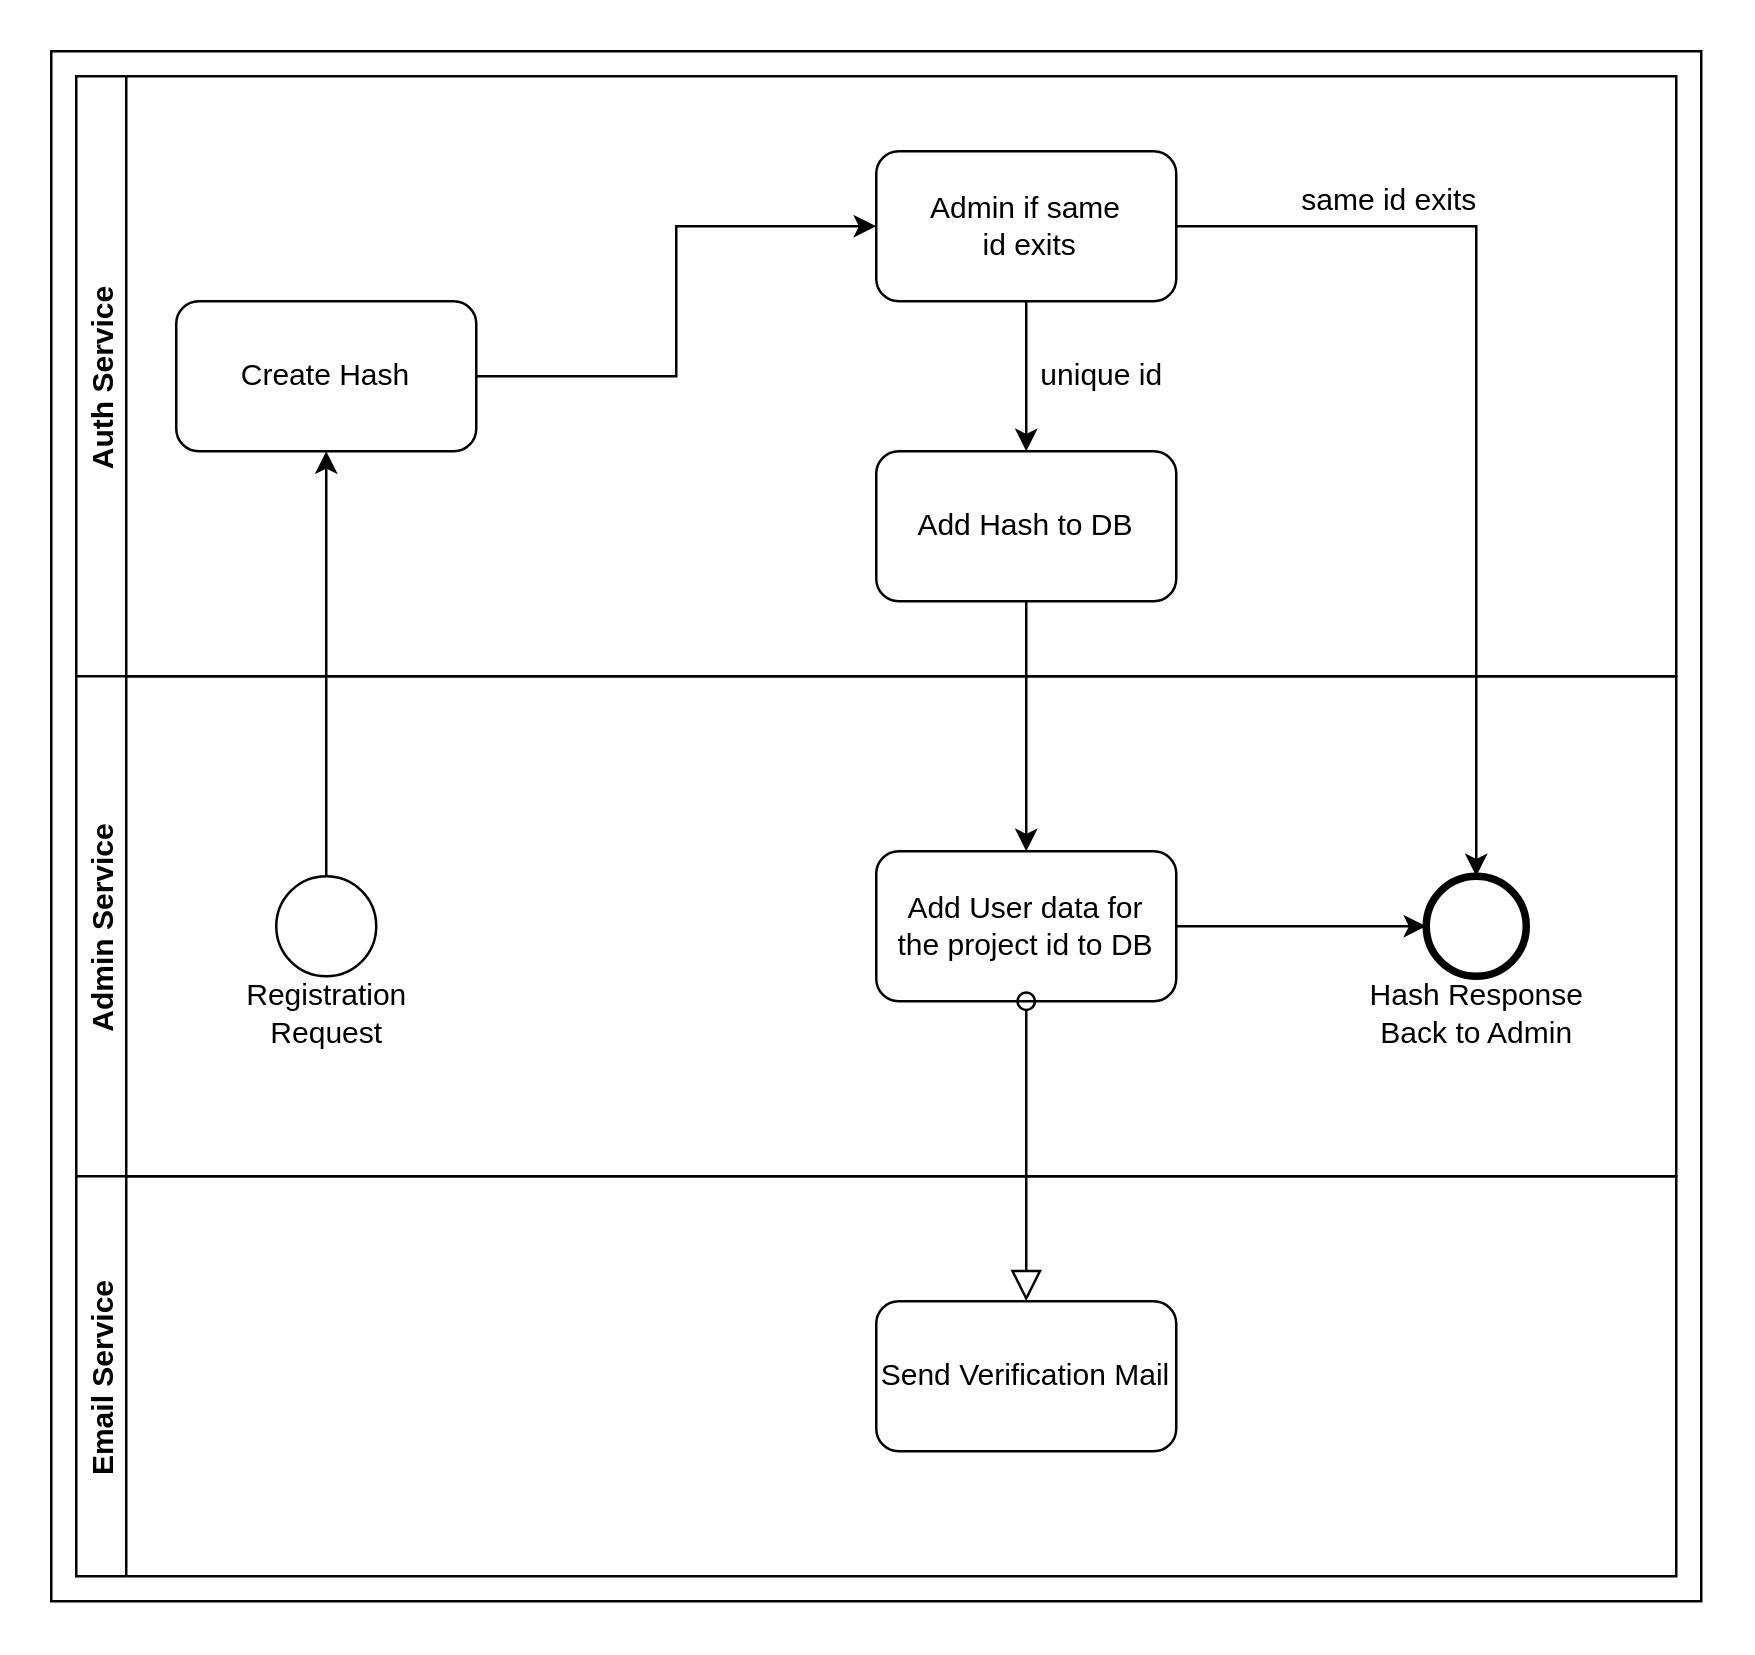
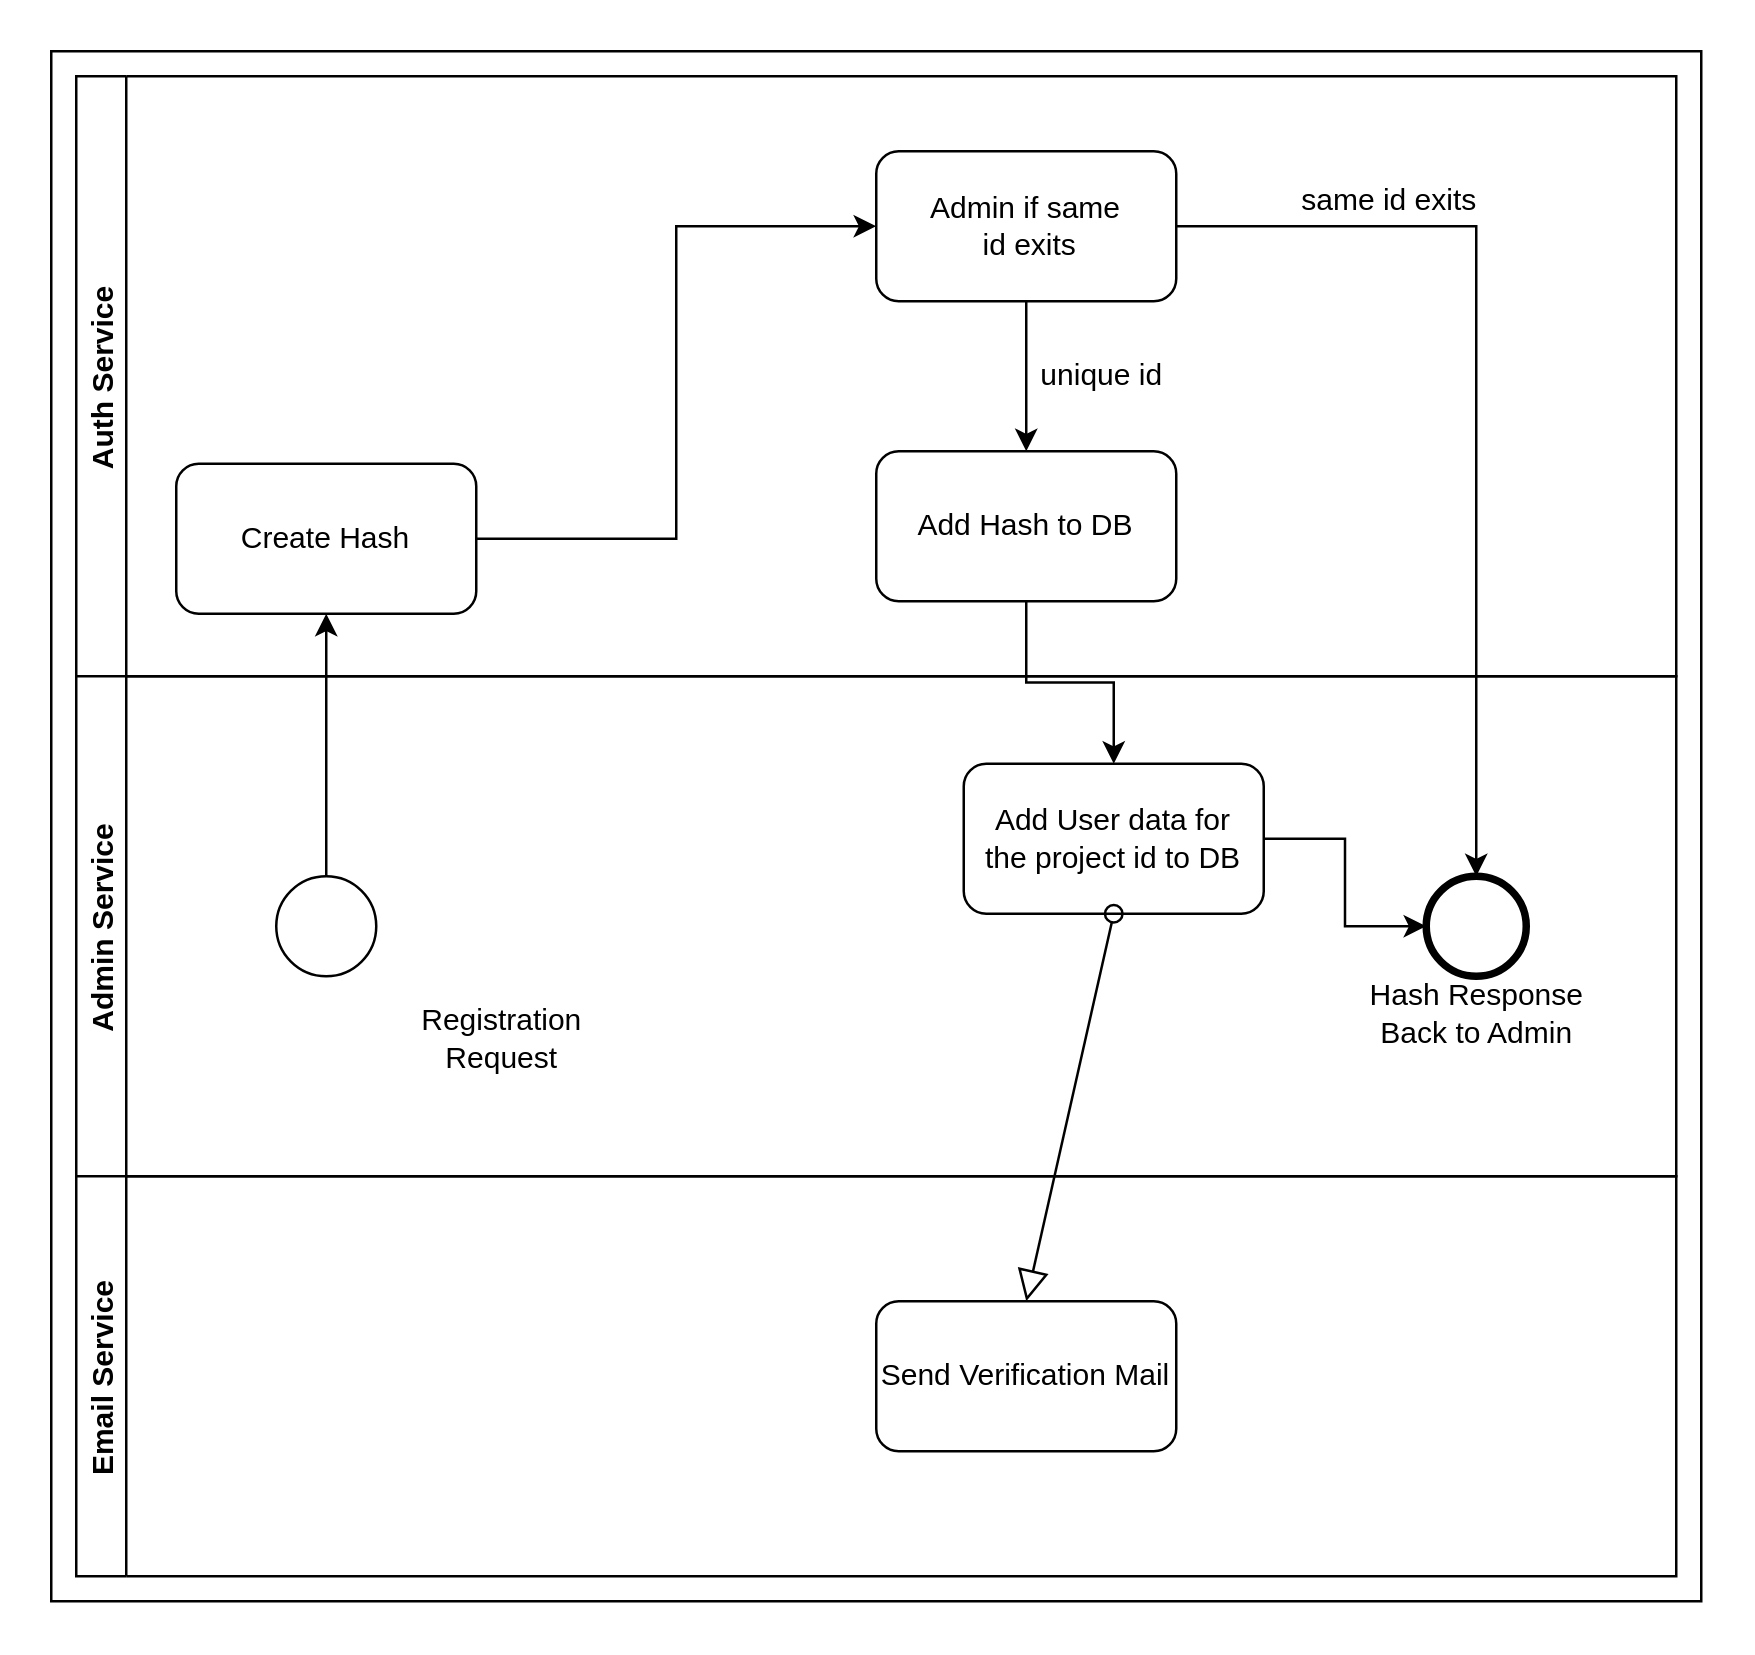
- <mxCell id="4" value="Create Hash" style="shape=ext;rounded=1;html=1;whiteSpace=wrap;fillColor=none;" parent="2" vertex="1"><mxGeometry x="40" y="90" width="120" height="60" as="geometry" /></mxCell>
+ <mxCell id="4" value="Create Hash" style="shape=ext;rounded=1;html=1;whiteSpace=wrap;fillColor=none;" parent="2" vertex="1"><mxGeometry x="40" y="155" width="120" height="60" as="geometry" /></mxCell>
- <mxCell id="13" value="Add User&amp;nbsp;data for &lt;br&gt;the project id to DB" style="shape=ext;rounded=1;html=1;whiteSpace=wrap;fillColor=none;" parent="11" vertex="1"><mxGeometry x="320" y="70" width="120" height="60" as="geometry" /></mxCell>
+ <mxCell id="13" value="Add User&amp;nbsp;data for &lt;br&gt;the project id to DB" style="shape=ext;rounded=1;html=1;whiteSpace=wrap;fillColor=none;" parent="11" vertex="1"><mxGeometry x="355" y="35" width="120" height="60" as="geometry" /></mxCell>
- <mxCell id="16" value="Registration &lt;br&gt;Request" style="text;html=1;align=center;verticalAlign=middle;resizable=0;points=[];autosize=1;" parent="11" vertex="1"><mxGeometry x="60" y="120" width="80" height="30" as="geometry" /></mxCell>
+ <mxCell id="16" value="Registration &lt;br&gt;Request" style="text;html=1;align=center;verticalAlign=middle;resizable=0;points=[];autosize=1;" parent="11" vertex="1"><mxGeometry x="130" y="130" width="80" height="30" as="geometry" /></mxCell>
